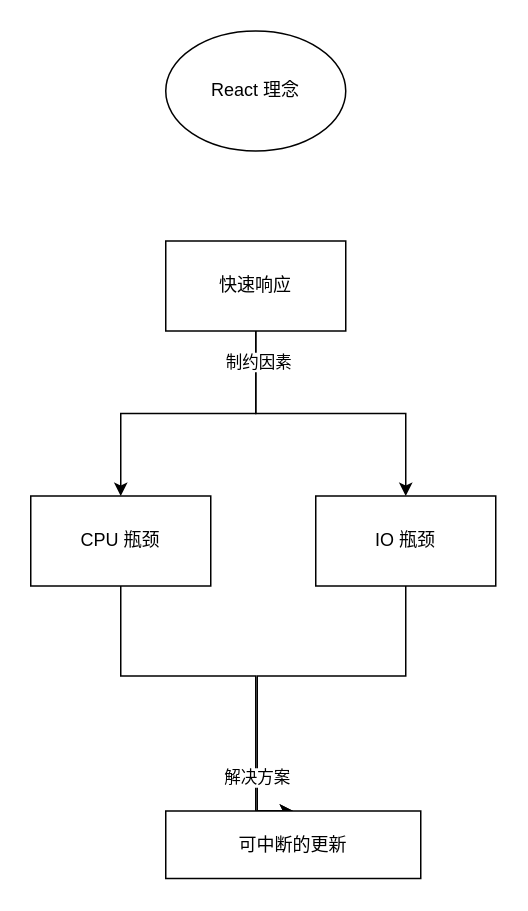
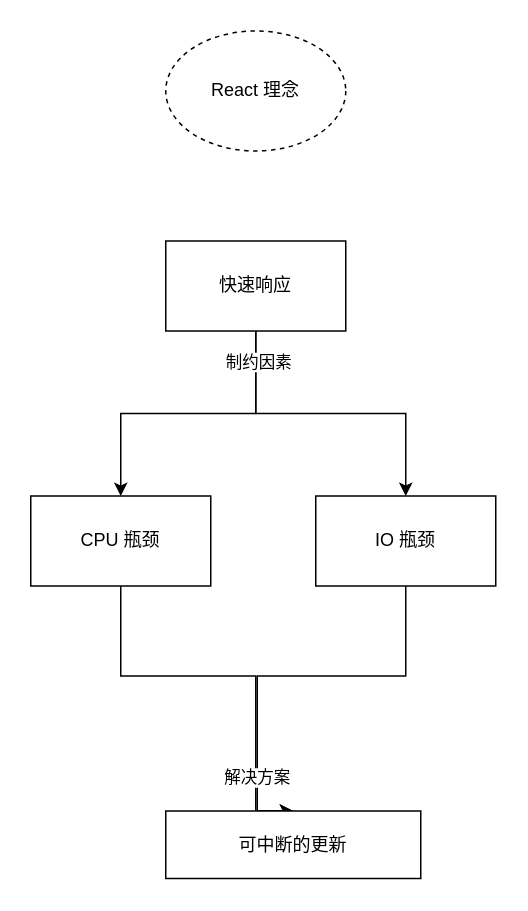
- <mxCell id="2" value="React 理念" style="ellipse;whiteSpace=wrap;html=1;" parent="1" vertex="1"><mxGeometry x="110" y="20" width="120" height="80" as="geometry" /></mxCell>
+ <mxCell id="2" value="React 理念" style="ellipse;whiteSpace=wrap;html=1;dashed=1;" parent="1" vertex="1"><mxGeometry x="110" y="20" width="120" height="80" as="geometry" /></mxCell>
